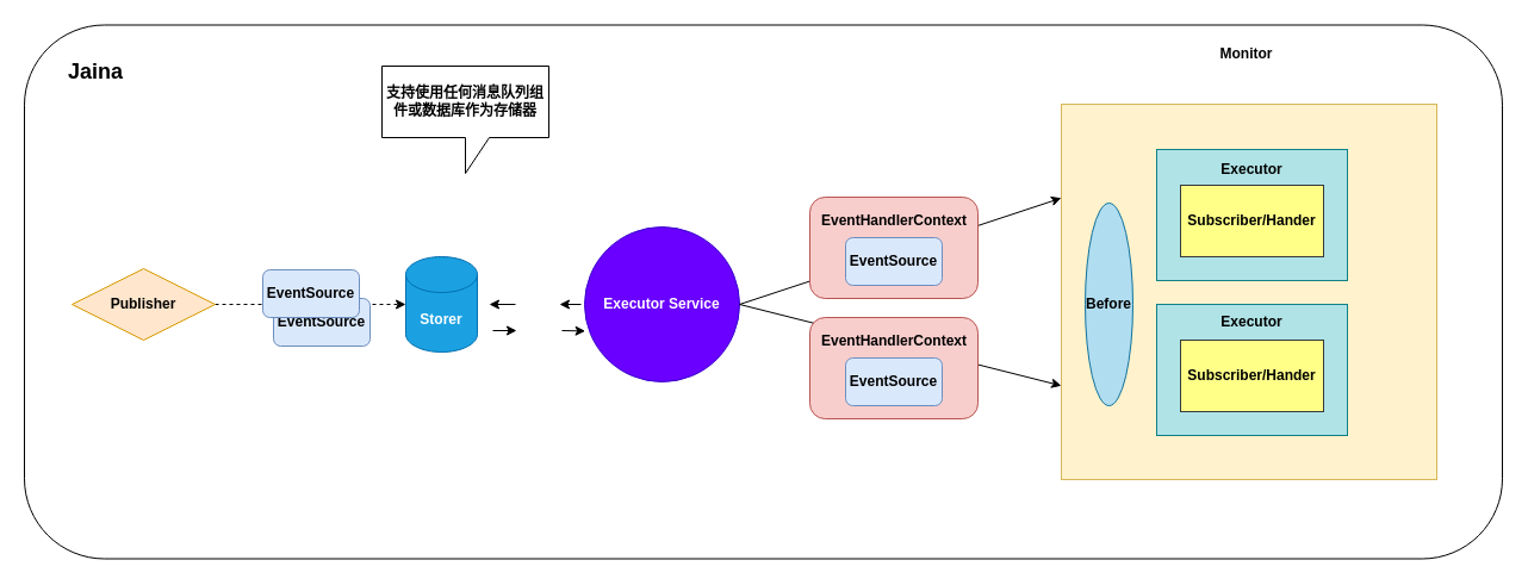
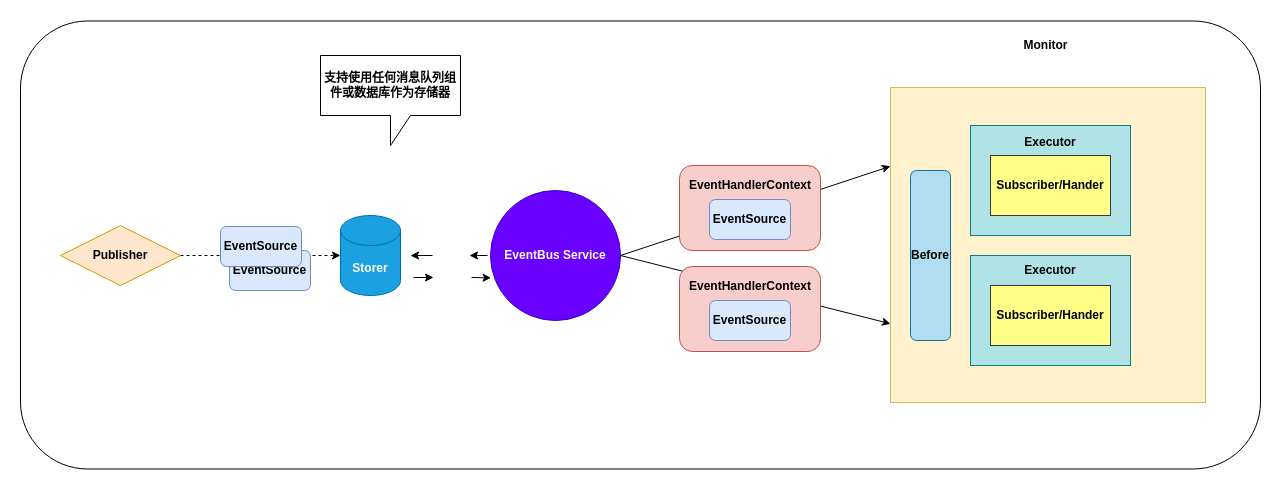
- <mxCell id="24" value="&lt;font style=&quot;font-size: 18px&quot;&gt;&lt;b&gt;Jaina&lt;/b&gt;&lt;/font&gt;" style="text;html=1;strokeColor=none;fillColor=none;align=center;verticalAlign=middle;whiteSpace=wrap;rounded=0;" parent="1" vertex="1"><mxGeometry x="50" y="45" width="60" height="30" as="geometry" /></mxCell>
- <mxCell id="8" value="Executor Service" style="ellipse;whiteSpace=wrap;html=1;aspect=fixed;fillColor=#6a00ff;fontColor=#ffffff;strokeColor=#3700CC;fontStyle=1" parent="1" vertex="1"><mxGeometry x="490" y="190" width="130" height="130" as="geometry" /></mxCell>
+ <mxCell id="8" value="EventBus Service" style="ellipse;whiteSpace=wrap;html=1;aspect=fixed;fillColor=#6a00ff;fontColor=#ffffff;strokeColor=#3700CC;fontStyle=1" parent="1" vertex="1"><mxGeometry x="490" y="190" width="130" height="130" as="geometry" /></mxCell>
- <mxCell id="20" value="Before" style="ellipse;whiteSpace=wrap;html=1;fillColor=#b1ddf0;strokeColor=#10739e;fontStyle=1;" parent="1" vertex="1"><mxGeometry x="910" y="170" width="40" height="170" as="geometry" /></mxCell>
+ <mxCell id="20" value="Before" style="rounded=1;whiteSpace=wrap;html=1;fillColor=#b1ddf0;strokeColor=#10739e;fontStyle=1" parent="1" vertex="1"><mxGeometry x="910" y="170" width="40" height="170" as="geometry" /></mxCell>
